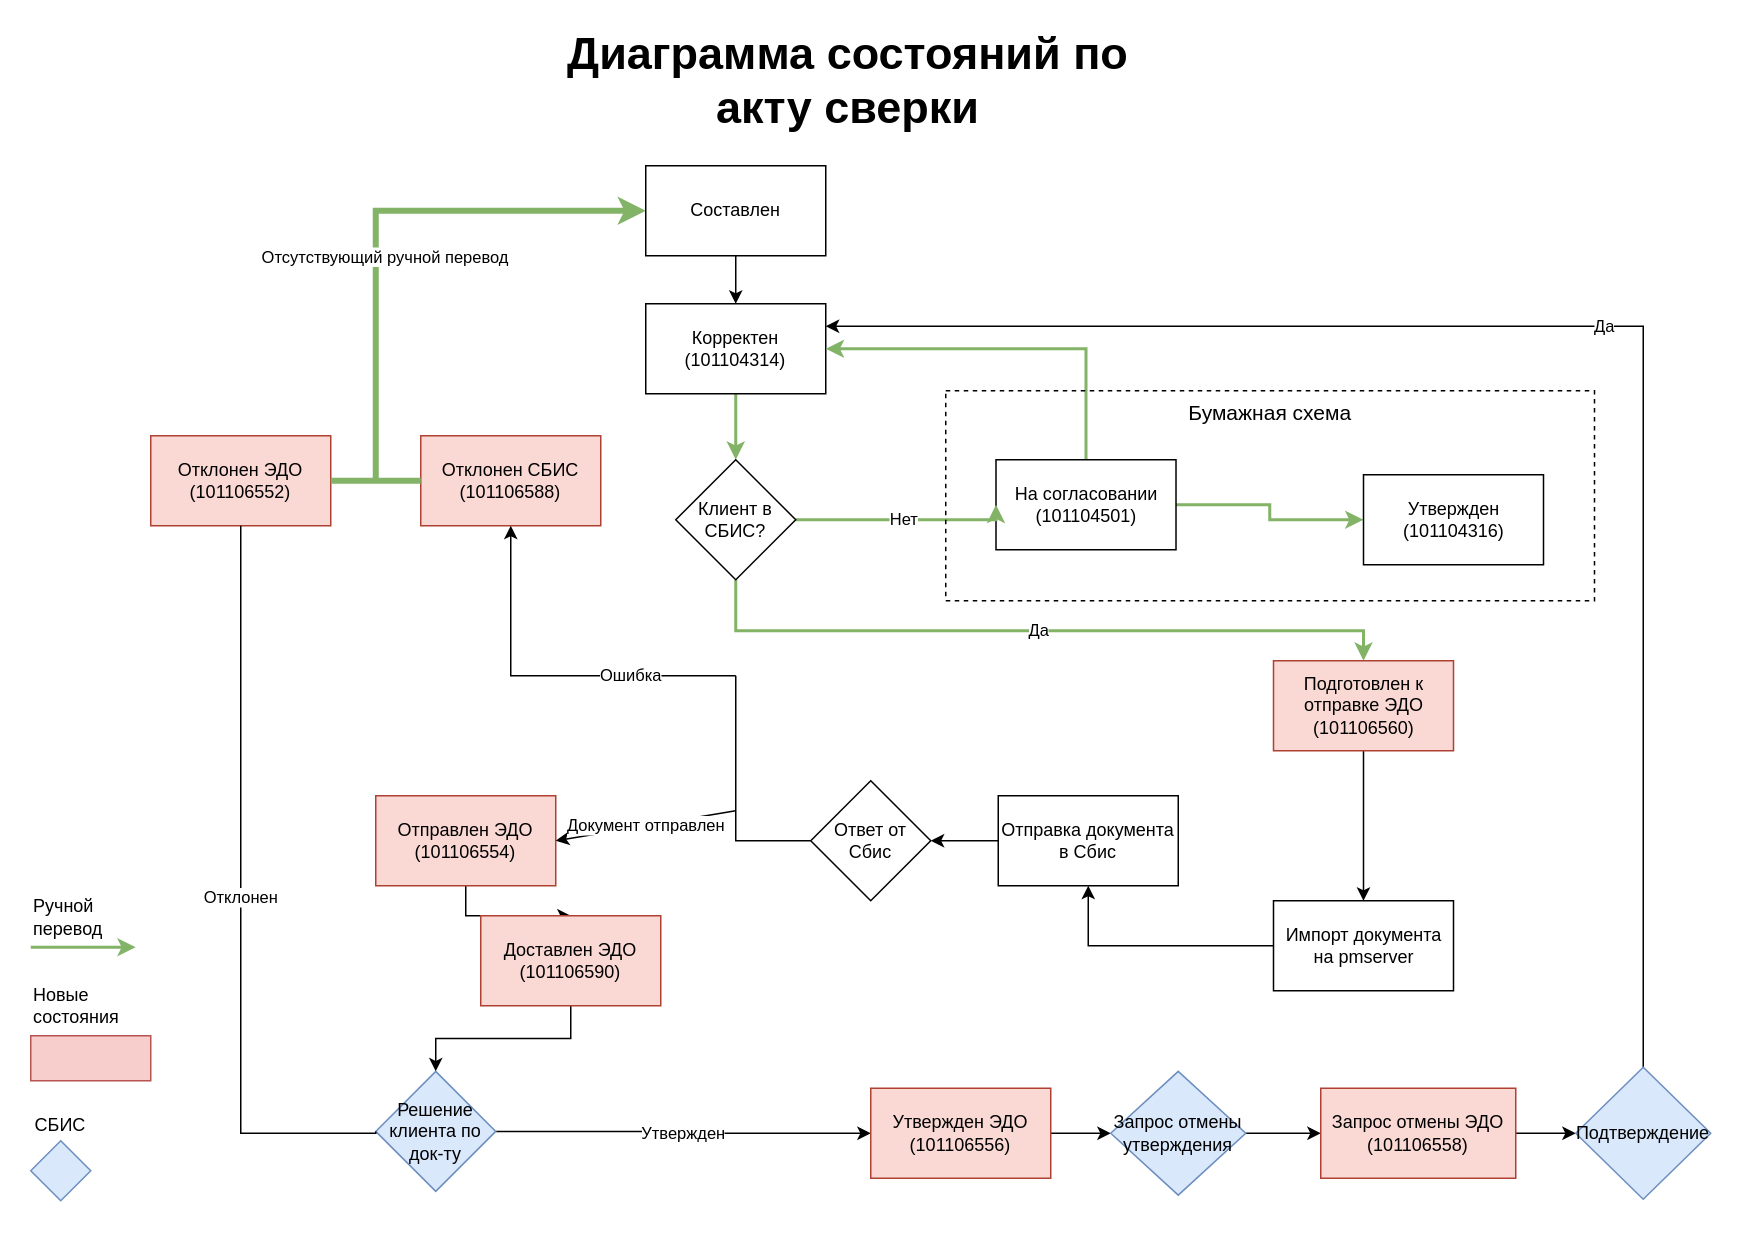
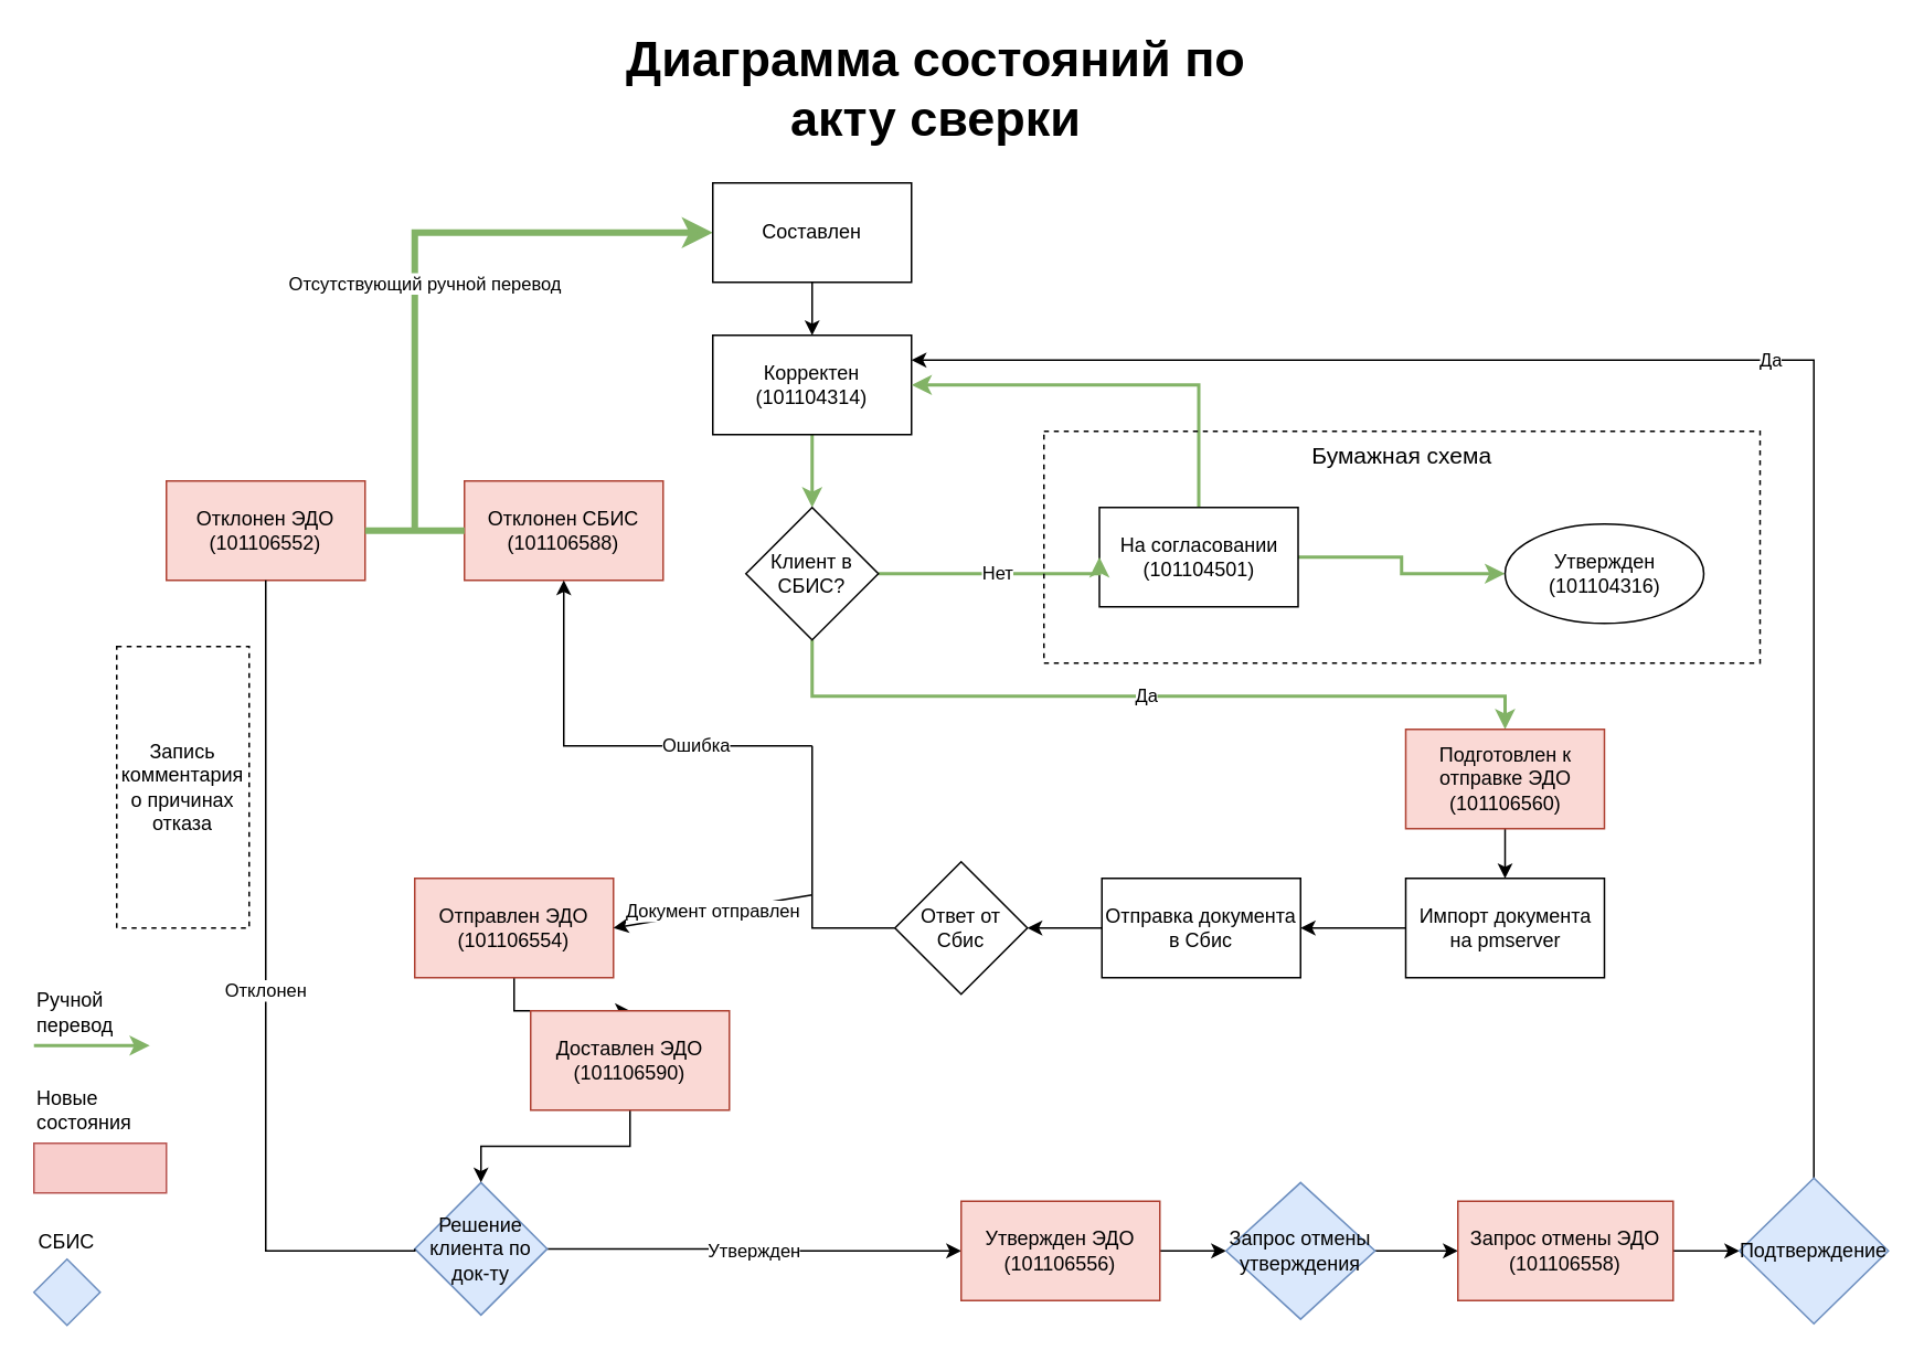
- <mxCell id="14" value="Утвержден (101104316)" style="whiteSpace=wrap;html=1;rounded=0;" parent="1" vertex="1"><mxGeometry x="908.5" y="316" width="120" height="60" as="geometry" /></mxCell>
+ <mxCell id="14" value="Утвержден (101104316)" style="ellipse;whiteSpace=wrap;html=1;" parent="1" vertex="1"><mxGeometry x="908.5" y="316" width="120" height="60" as="geometry" /></mxCell>
+ <mxCell id="23" value="Запись комментария о причинах отказа" style="whiteSpace=wrap;html=1;dashed=1;fillColor=none;horizontal=1;rounded=0;" parent="1" vertex="1"><mxGeometry x="70" y="390" width="80" height="170" as="geometry" /></mxCell>
- <mxCell id="42" value="Импорт документа на pmserver" style="whiteSpace=wrap;html=1;rounded=0;" vertex="1" parent="1"><mxGeometry x="848.5" y="600" width="120" height="60" as="geometry" /></mxCell>
+ <mxCell id="42" value="Импорт документа на pmserver" style="whiteSpace=wrap;html=1;rounded=0;" vertex="1" parent="1"><mxGeometry x="848.5" y="530" width="120" height="60" as="geometry" /></mxCell>
